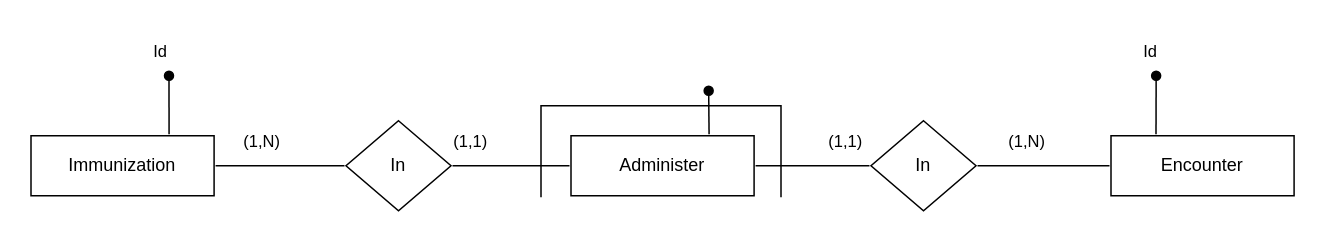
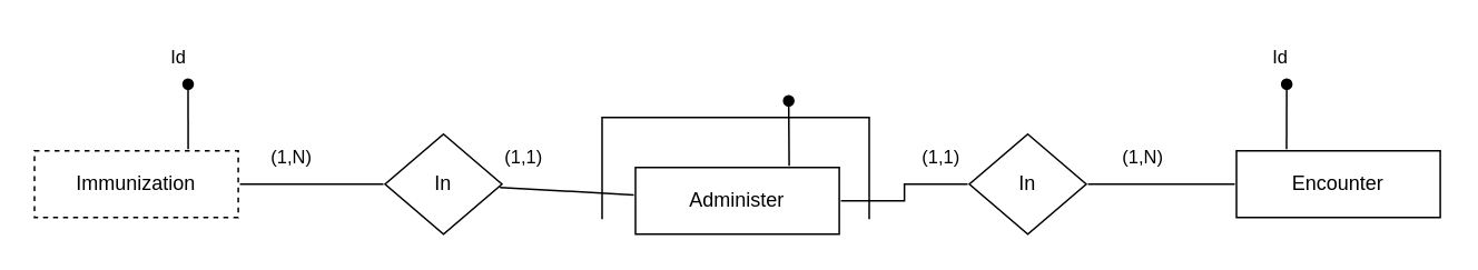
- <mxCell id="16" value="Immunization" style="whiteSpace=wrap;html=1;align=center;perimeterSpacing=1;rounded=0;strokeWidth=1;strokeColor=light-dark(#000000,#000000);fillStyle=solid;gradientColor=none;fillColor=light-dark(#FFFFFF,#FFFFFF);perimeter=rectanglePerimeter;fixDash=0;" vertex="1" parent="1"><mxGeometry x="20" y="90" width="122.06" height="40" as="geometry" /></mxCell>
+ <mxCell id="16" value="Immunization" style="whiteSpace=wrap;html=1;align=center;perimeterSpacing=1;rounded=0;strokeWidth=1;strokeColor=light-dark(#000000,#000000);fillStyle=solid;gradientColor=none;fillColor=light-dark(#FFFFFF,#FFFFFF);perimeter=rectanglePerimeter;fixDash=0;dashed=1;" vertex="1" parent="1"><mxGeometry x="20" y="90" width="122.06" height="40" as="geometry" /></mxCell>
- <mxCell id="4" value="Administer" style="whiteSpace=wrap;html=1;align=center;perimeterSpacing=1;rounded=0;strokeWidth=1;strokeColor=light-dark(#000000,#000000);fillStyle=solid;gradientColor=none;fillColor=light-dark(#FFFFFF,#FFFFFF);perimeter=rectanglePerimeter;fixDash=0;" vertex="1" parent="1"><mxGeometry x="380" y="90" width="122.06" height="40" as="geometry" /></mxCell>
+ <mxCell id="4" value="Administer" style="whiteSpace=wrap;html=1;align=center;perimeterSpacing=1;rounded=0;strokeWidth=1;strokeColor=light-dark(#000000,#000000);fillStyle=solid;gradientColor=none;fillColor=light-dark(#FFFFFF,#FFFFFF);perimeter=rectanglePerimeter;fixDash=0;" vertex="1" parent="1"><mxGeometry x="380" y="100" width="122.06" height="40" as="geometry" /></mxCell>
